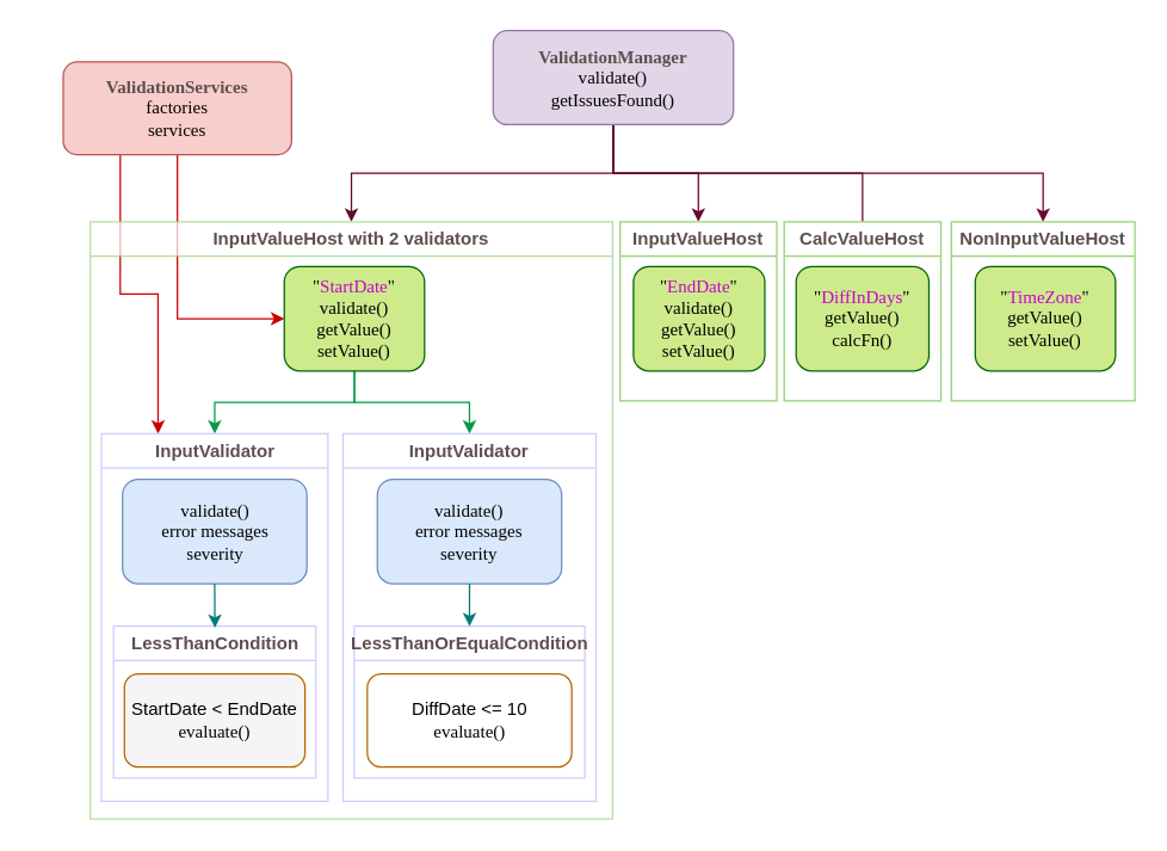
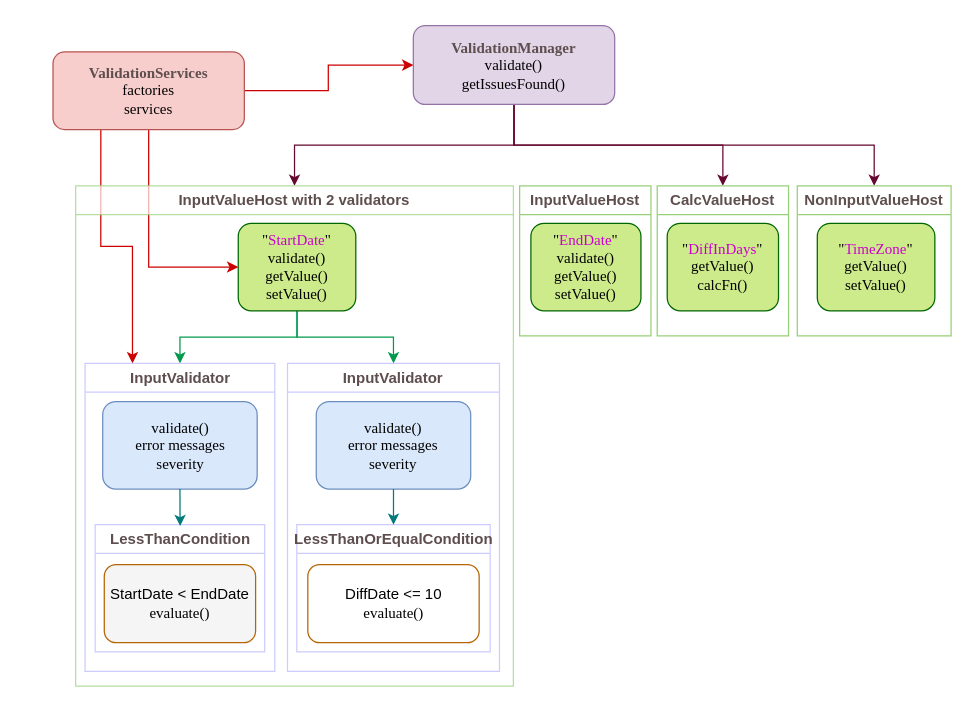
+ <mxCell id="8" style="edgeStyle=elbowEdgeStyle;rounded=0;orthogonalLoop=1;jettySize=auto;html=1;exitX=1;exitY=0.5;exitDx=0;exitDy=0;strokeColor=#CC0000;" edge="1" parent="1" source="10" target="7"><mxGeometry relative="1" as="geometry" /></mxCell>
- <mxCell id="4" style="edgeStyle=orthogonalEdgeStyle;rounded=0;orthogonalLoop=1;jettySize=auto;html=1;exitX=0.5;exitY=1;exitDx=0;exitDy=0;entryX=0.5;entryY=0;entryDx=0;entryDy=0;strokeColor=#660831;" edge="1" parent="1" source="7" target="18"><mxGeometry relative="1" as="geometry" /></mxCell>
- <mxCell id="5" style="edgeStyle=orthogonalEdgeStyle;rounded=0;orthogonalLoop=1;jettySize=auto;html=1;exitX=0.5;exitY=1;exitDx=0;exitDy=0;entryX=0.5;entryY=0;entryDx=0;entryDy=0;strokeColor=#660831;endArrow=none;" edge="1" parent="1" source="7" target="19"><mxGeometry relative="1" as="geometry" /></mxCell>
+ <mxCell id="5" style="edgeStyle=orthogonalEdgeStyle;rounded=0;orthogonalLoop=1;jettySize=auto;html=1;exitX=0.5;exitY=1;exitDx=0;exitDy=0;entryX=0.5;entryY=0;entryDx=0;entryDy=0;strokeColor=#660831;" edge="1" parent="1" source="7" target="19"><mxGeometry relative="1" as="geometry" /></mxCell>
